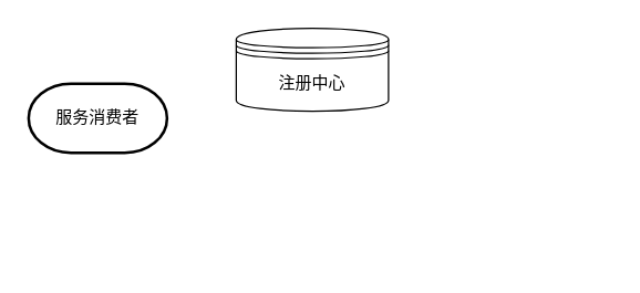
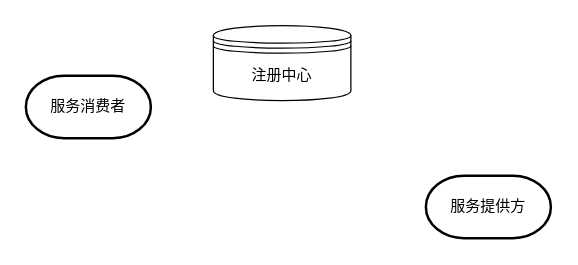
+ <mxCell id="4" value="服务提供方" style="strokeWidth=2;html=1;shape=mxgraph.flowchart.terminator;whiteSpace=wrap;" vertex="1" parent="1"><mxGeometry x="340" y="140" width="100" height="50" as="geometry" /></mxCell>
